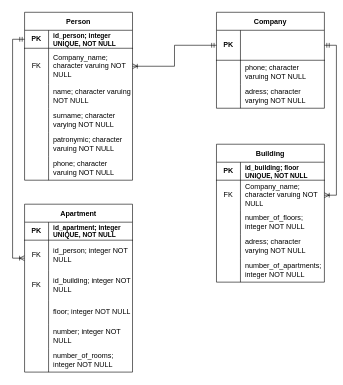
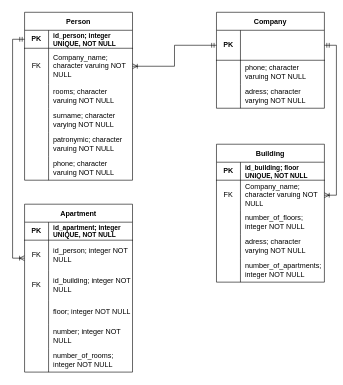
- <mxCell id="37" value="name; character varuing NOT NULL" style="shape=partialRectangle;html=1;whiteSpace=wrap;connectable=0;fillColor=none;top=0;left=0;bottom=0;right=0;align=left;spacingLeft=6;overflow=hidden;pointerEvents=1;" vertex="1" parent="35"><mxGeometry x="40" width="140" height="40" as="geometry" /></mxCell>
+ <mxCell id="37" value="rooms; character varuing NOT NULL" style="shape=partialRectangle;html=1;whiteSpace=wrap;connectable=0;fillColor=none;top=0;left=0;bottom=0;right=0;align=left;spacingLeft=6;overflow=hidden;pointerEvents=1;" vertex="1" parent="35"><mxGeometry x="40" width="140" height="40" as="geometry" /></mxCell>
